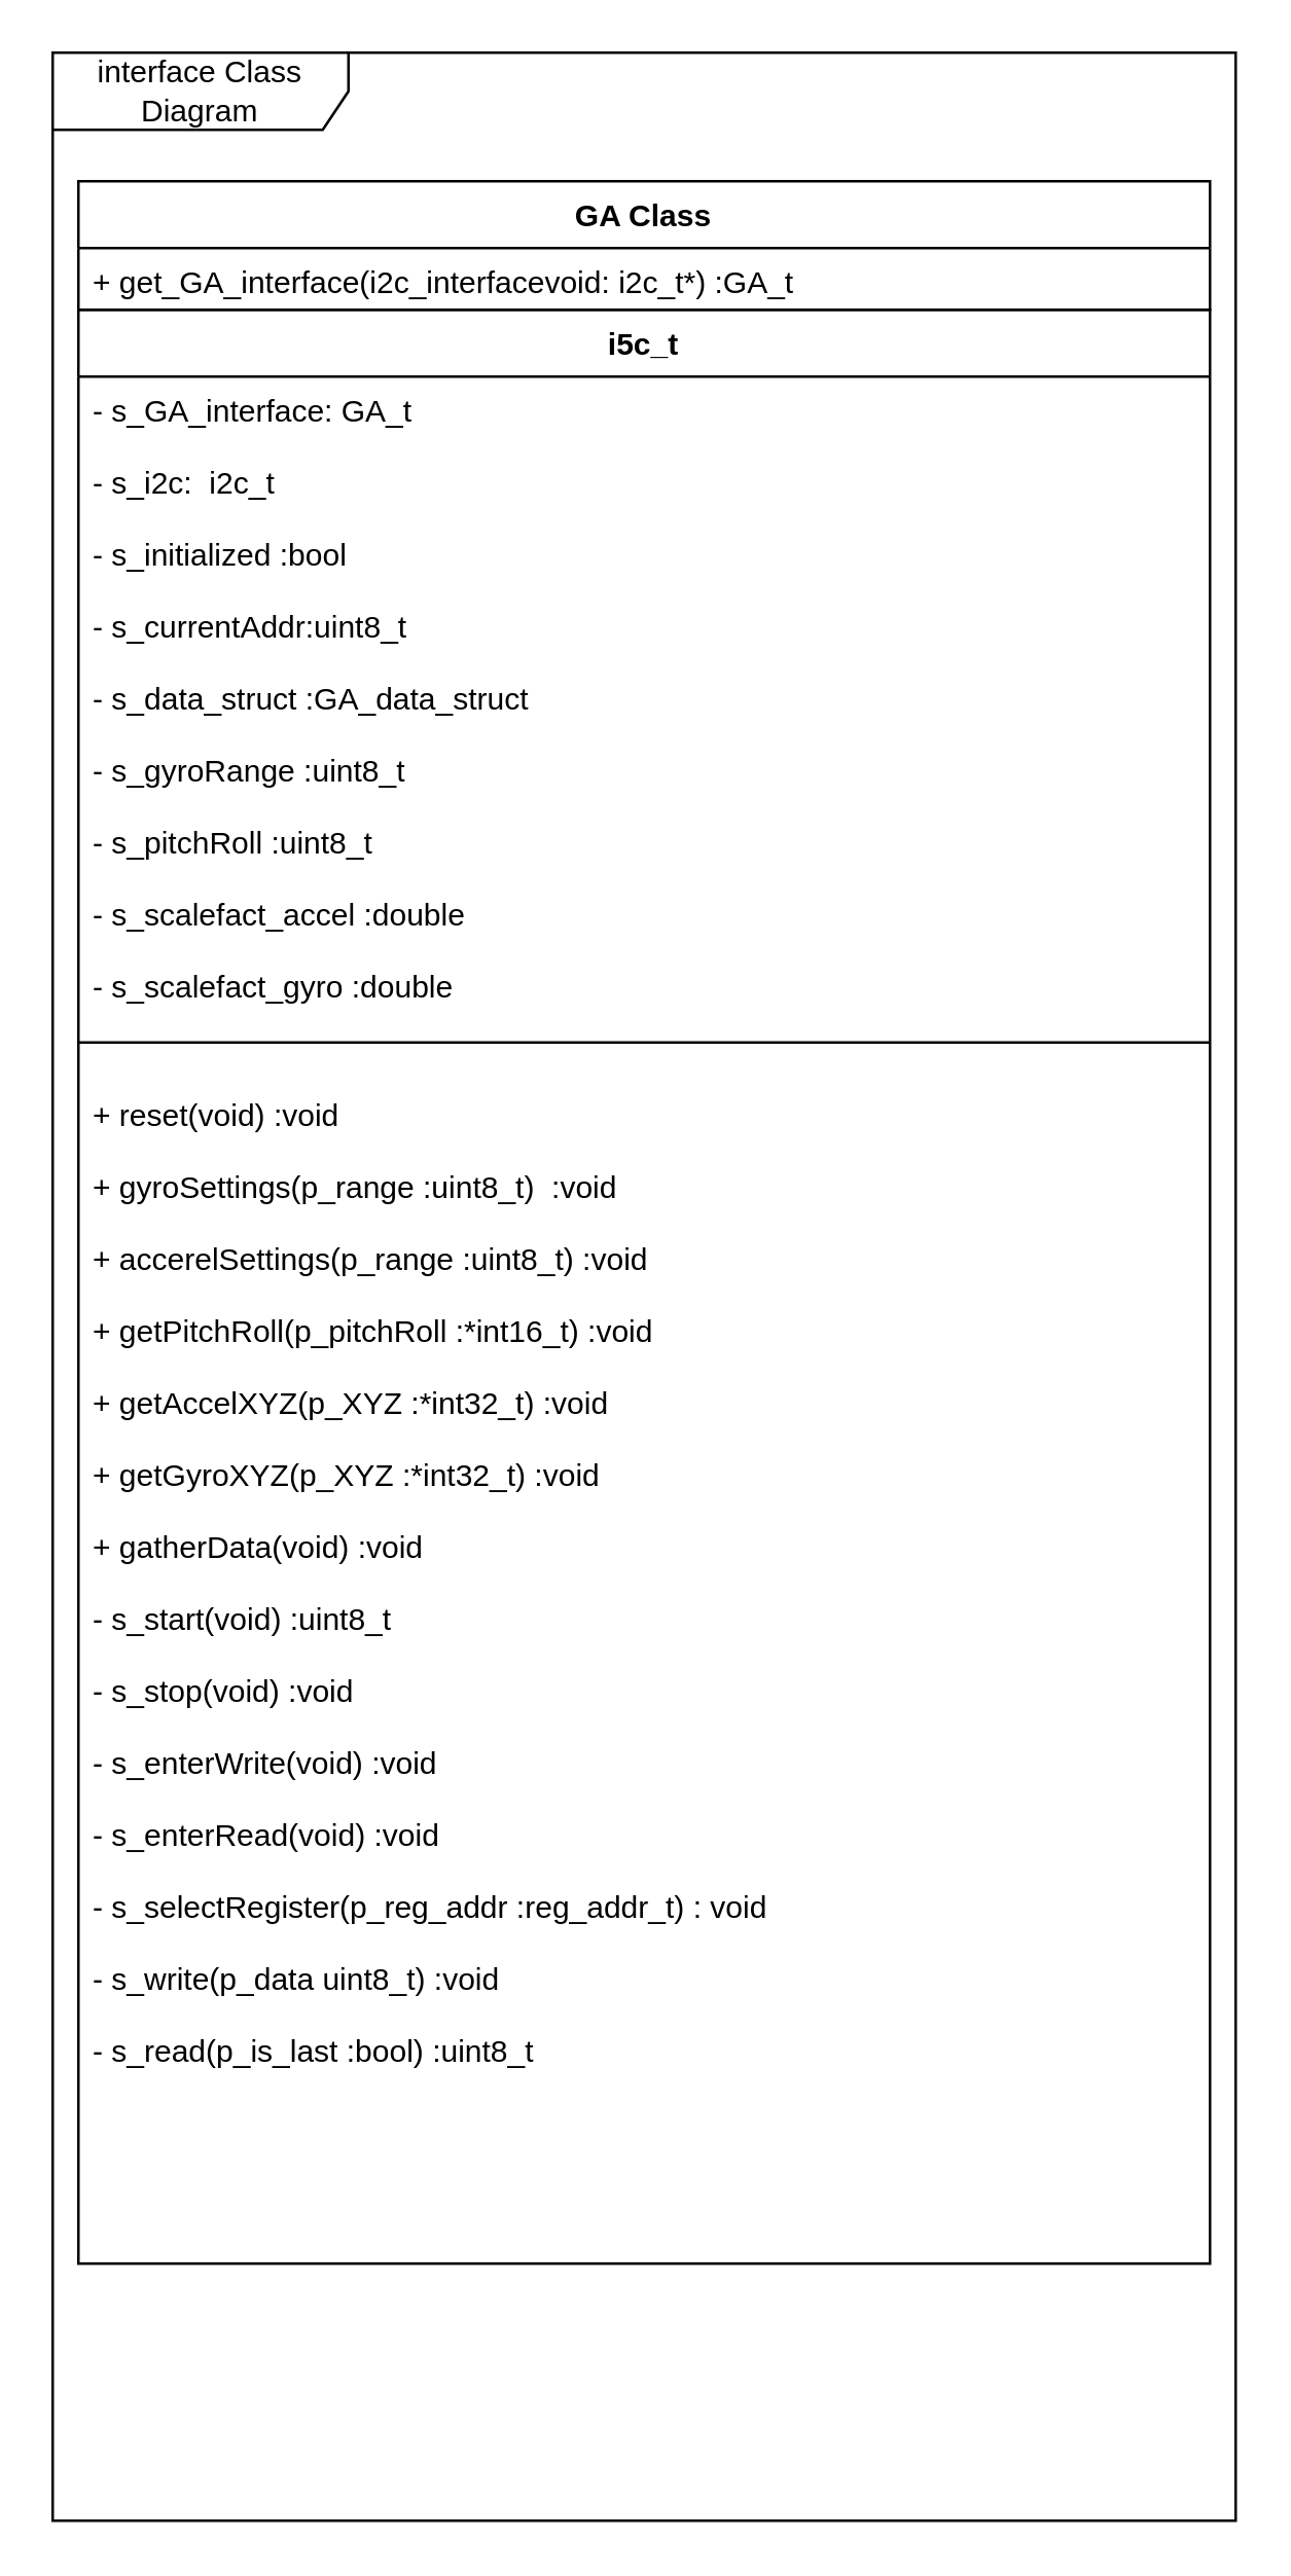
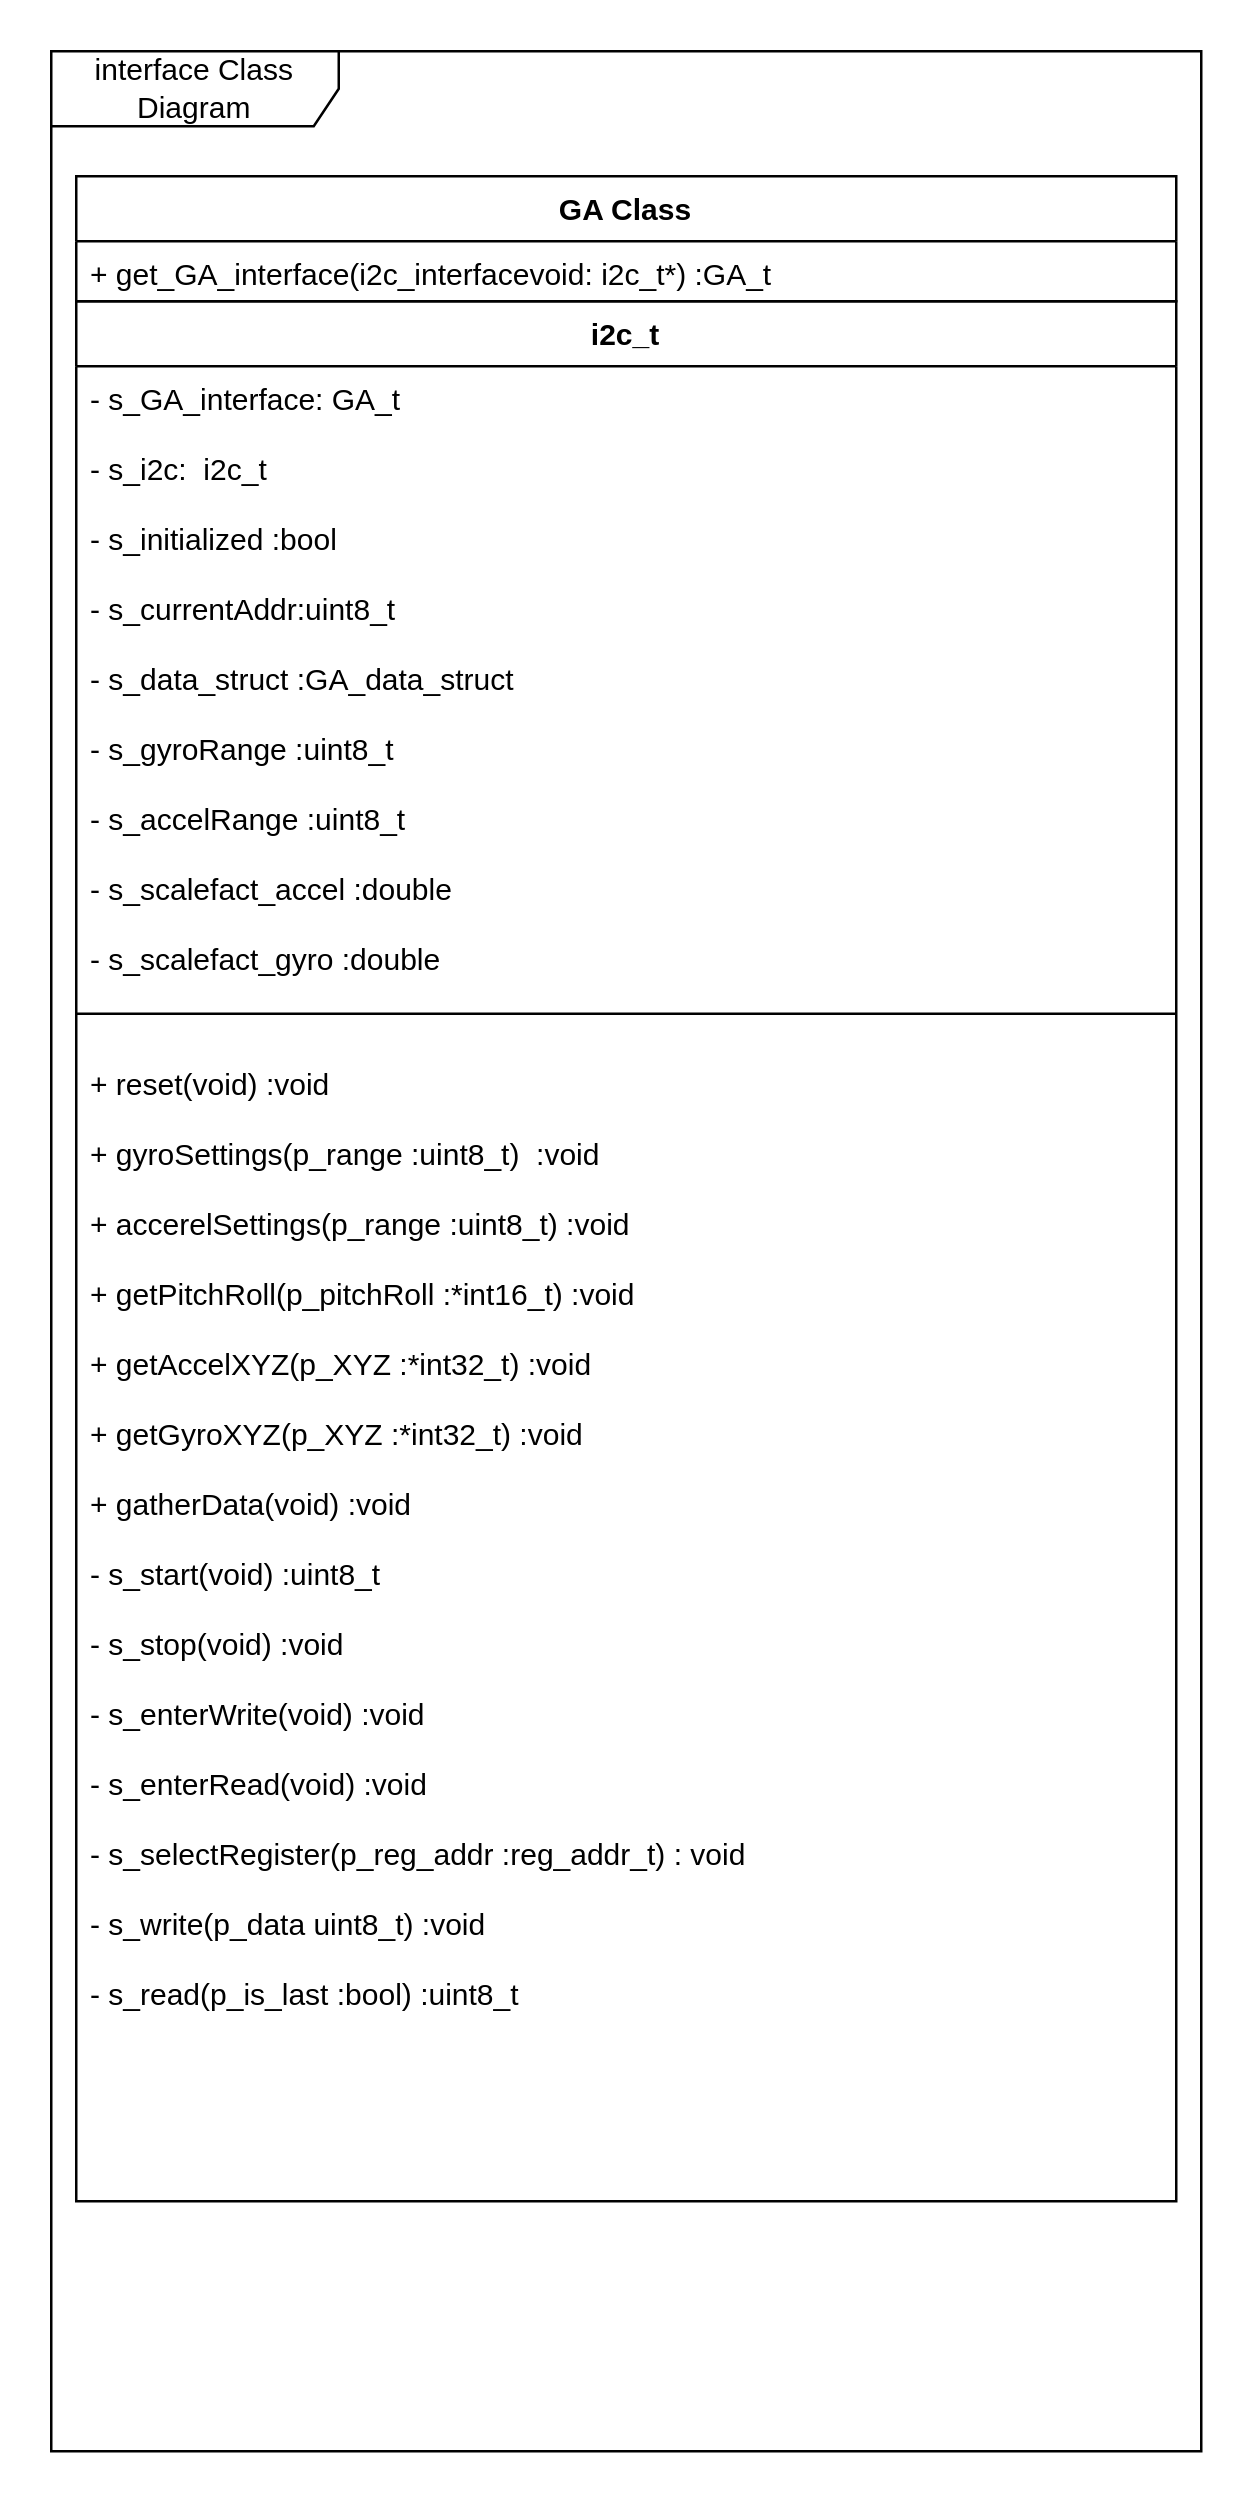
- <mxCell id="3" value="i5c_t" style="swimlane;fontStyle=1;align=center;verticalAlign=top;childLayout=stackLayout;horizontal=1;startSize=26;horizontalStack=0;resizeParent=1;resizeParentMax=0;resizeLast=0;collapsible=1;marginBottom=0;" vertex="1" parent="1"><mxGeometry x="30" y="120" width="440" height="760" as="geometry" /></mxCell>
+ <mxCell id="3" value="i2c_t" style="swimlane;fontStyle=1;align=center;verticalAlign=top;childLayout=stackLayout;horizontal=1;startSize=26;horizontalStack=0;resizeParent=1;resizeParentMax=0;resizeLast=0;collapsible=1;marginBottom=0;" vertex="1" parent="1"><mxGeometry x="30" y="120" width="440" height="760" as="geometry" /></mxCell>
- <mxCell id="4" value="- s_GA_interface: GA_t&#10;&#10;- s_i2c:  i2c_t&#10;&#10;- s_initialized :bool&#10;&#10;- s_currentAddr:uint8_t&#10;&#10;- s_data_struct :GA_data_struct&#10;&#10;- s_gyroRange :uint8_t&#10;&#10;- s_pitchRoll :uint8_t&#10;&#10;- s_scalefact_accel :double&#10;&#10;- s_scalefact_gyro :double&#10;" style="text;strokeColor=none;fillColor=none;align=left;verticalAlign=top;spacingLeft=4;spacingRight=4;overflow=hidden;rotatable=0;points=[[0,0.5],[1,0.5]];portConstraint=eastwest;" vertex="1" parent="3"><mxGeometry y="26" width="440" height="244" as="geometry" /></mxCell>
+ <mxCell id="4" value="- s_GA_interface: GA_t&#10;&#10;- s_i2c:  i2c_t&#10;&#10;- s_initialized :bool&#10;&#10;- s_currentAddr:uint8_t&#10;&#10;- s_data_struct :GA_data_struct&#10;&#10;- s_gyroRange :uint8_t&#10;&#10;- s_accelRange :uint8_t&#10;&#10;- s_scalefact_accel :double&#10;&#10;- s_scalefact_gyro :double&#10;" style="text;strokeColor=none;fillColor=none;align=left;verticalAlign=top;spacingLeft=4;spacingRight=4;overflow=hidden;rotatable=0;points=[[0,0.5],[1,0.5]];portConstraint=eastwest;" vertex="1" parent="3"><mxGeometry y="26" width="440" height="244" as="geometry" /></mxCell>
